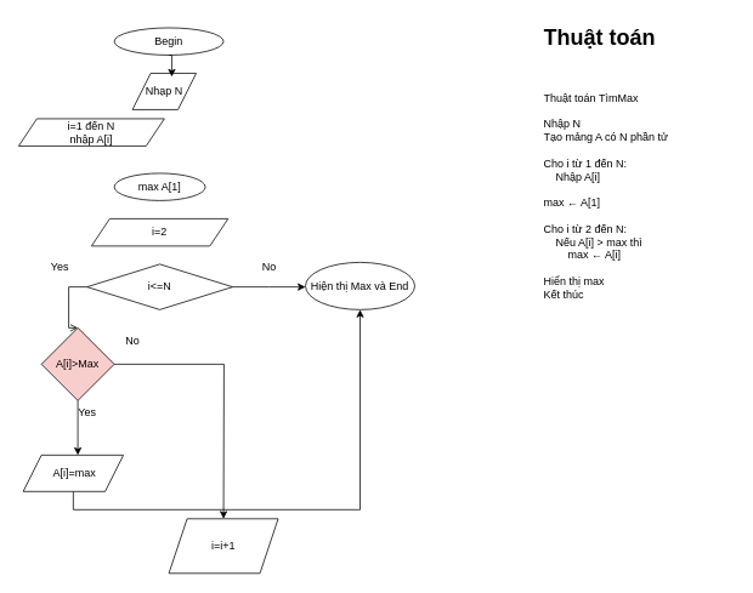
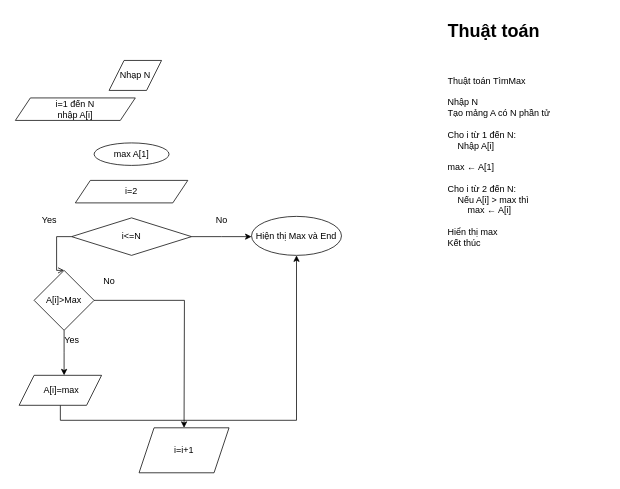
- <mxCell id="3" value="Begin" style="ellipse;whiteSpace=wrap;html=1;" vertex="1" parent="1"><mxGeometry x="125" y="30" width="120" height="30" as="geometry" /></mxCell>
- <mxCell id="5" style="edgeStyle=orthogonalEdgeStyle;rounded=0;orthogonalLoop=1;jettySize=auto;html=1;exitX=0.5;exitY=1;exitDx=0;exitDy=0;entryX=0.617;entryY=0.095;entryDx=0;entryDy=0;entryPerimeter=0;" edge="1" parent="1" source="3" target="4"><mxGeometry relative="1" as="geometry" /></mxCell>
- <mxCell id="17" value="A[i]&amp;gt;Max" style="rhombus;whiteSpace=wrap;html=1;fillColor=#f8cecc;" vertex="1" parent="1"><mxGeometry x="45" y="360" width="80" height="80" as="geometry" /></mxCell>
+ <mxCell id="17" value="A[i]&amp;gt;Max" style="rhombus;whiteSpace=wrap;html=1;" vertex="1" parent="1"><mxGeometry x="45" y="360" width="80" height="80" as="geometry" /></mxCell>
